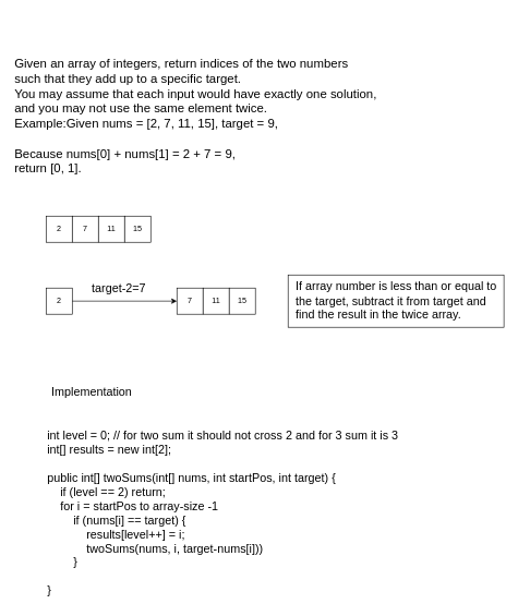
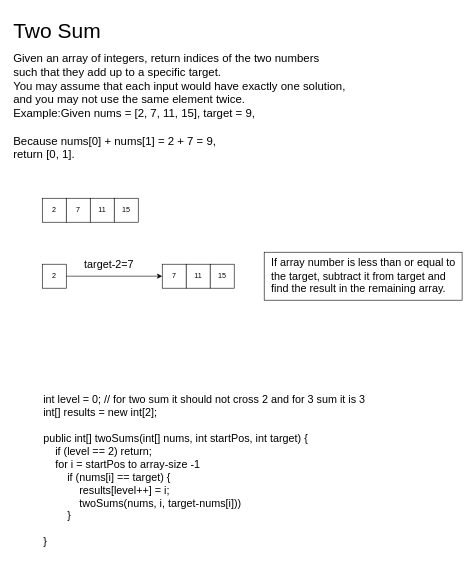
+ <mxCell id="4" value="&lt;font style=&quot;font-size: 35px&quot;&gt;Two Sum&lt;/font&gt;" style="text;html=1;strokeColor=none;fillColor=none;align=left;verticalAlign=middle;whiteSpace=wrap;rounded=0;" vertex="1" parent="1"><mxGeometry x="20" y="20" width="160" height="60" as="geometry" /></mxCell>
- <mxCell id="15" value="If array number is less than or equal to the target, subtract it from target and find the result in the twice array." style="text;html=1;strokeColor=none;fillColor=none;align=left;verticalAlign=middle;whiteSpace=wrap;rounded=0;fontSize=18;" vertex="1" parent="1"><mxGeometry x="450" y="410" width="310" height="100" as="geometry" /></mxCell>
+ <mxCell id="15" value="If array number is less than or equal to the target, subtract it from target and find the result in the remaining array." style="text;html=1;strokeColor=none;fillColor=none;align=left;verticalAlign=middle;whiteSpace=wrap;rounded=0;fontSize=18;" vertex="1" parent="1"><mxGeometry x="450" y="410" width="310" height="100" as="geometry" /></mxCell>
- <mxCell id="16" value="Implementation" style="text;html=1;strokeColor=none;fillColor=none;align=center;verticalAlign=middle;whiteSpace=wrap;rounded=0;fontSize=18;" vertex="1" parent="1"><mxGeometry x="70" y="590" width="140" height="20" as="geometry" /></mxCell>
